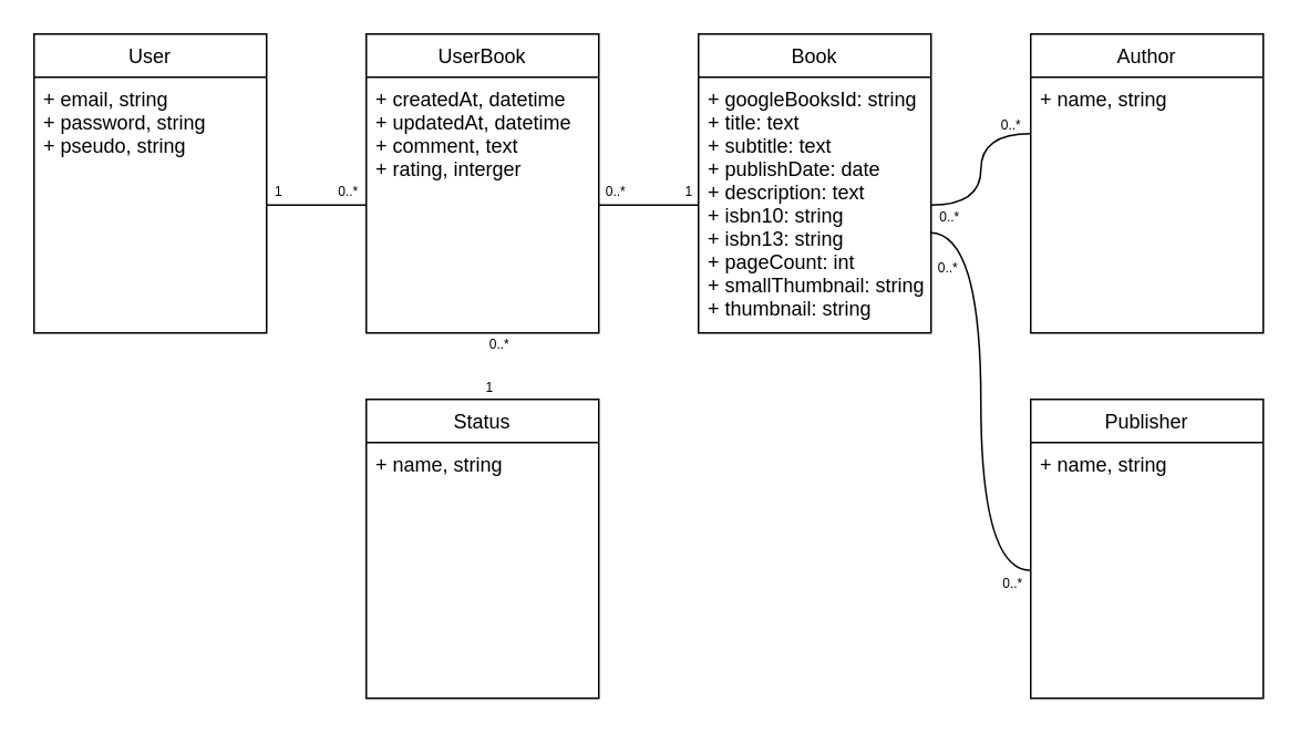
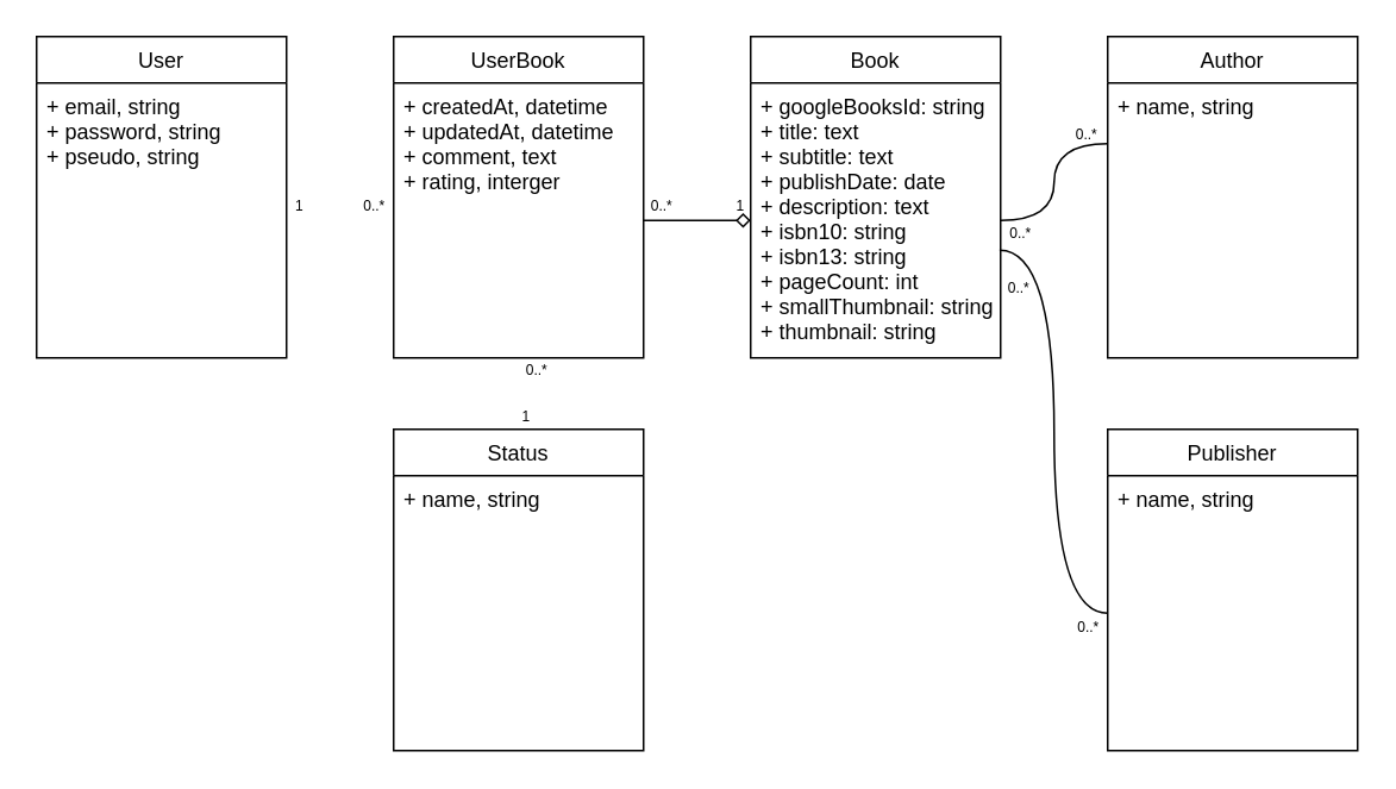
- <mxCell id="14" style="edgeStyle=none;html=1;exitX=1;exitY=0.5;exitDx=0;exitDy=0;entryX=0;entryY=0.5;entryDx=0;entryDy=0;endArrow=none;endFill=0;" edge="1" parent="1" source="3" target="5"><mxGeometry relative="1" as="geometry" /></mxCell>
- <mxCell id="17" style="edgeStyle=none;html=1;exitX=1;exitY=0.5;exitDx=0;exitDy=0;entryX=0;entryY=0.5;entryDx=0;entryDy=0;fontSize=8;endArrow=none;endFill=0;" edge="1" parent="1" source="5" target="9"><mxGeometry relative="1" as="geometry" /></mxCell>
+ <mxCell id="17" style="edgeStyle=none;html=1;exitX=1;exitY=0.5;exitDx=0;exitDy=0;entryX=0;entryY=0.5;entryDx=0;entryDy=0;fontSize=8;endArrow=diamond;endFill=0;" edge="1" parent="1" source="5" target="9"><mxGeometry relative="1" as="geometry" /></mxCell>
